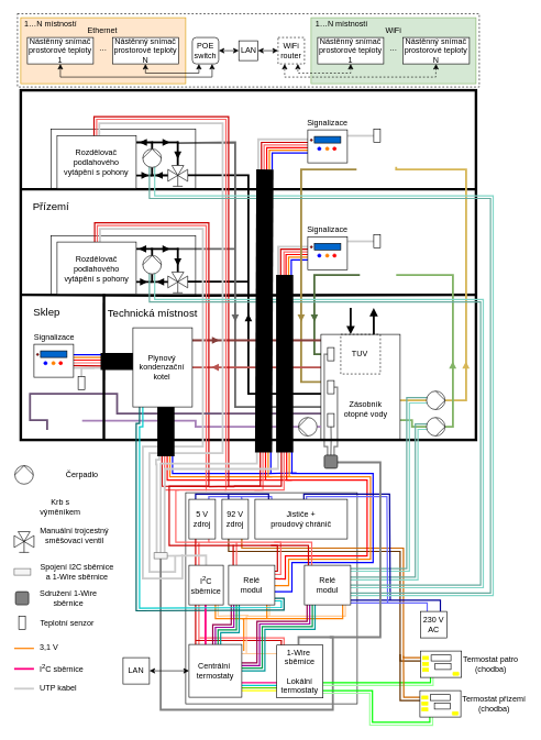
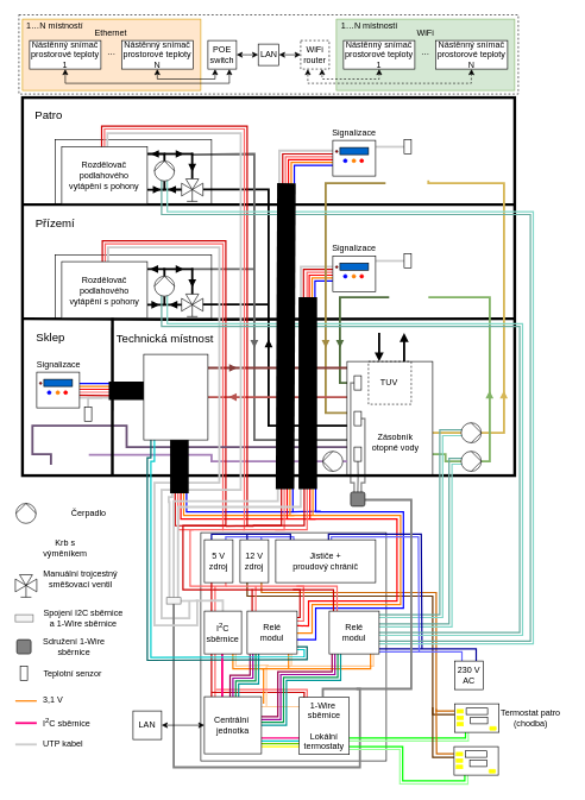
- <mxCell id="266" value="POE switch" style="whiteSpace=wrap;html=1;hachureGap=4;pointerEvents=0;rounded=1;" parent="1" vertex="1"><mxGeometry x="291" y="56" width="40" height="40" as="geometry" /></mxCell>
+ <mxCell id="266" value="POE switch" style="whiteSpace=wrap;html=1;hachureGap=4;pointerEvents=0;" parent="1" vertex="1"><mxGeometry x="291" y="56" width="40" height="40" as="geometry" /></mxCell>
+ <mxCell id="78" value="Patro" style="text;html=1;strokeColor=none;fillColor=none;align=center;verticalAlign=middle;whiteSpace=wrap;rounded=0;dashed=1;fontSize=16;" parent="1" vertex="1"><mxGeometry x="33" y="151" width="70" height="20" as="geometry" /></mxCell>
- <mxCell id="260" value="Plynový kondenzační kotel" style="text;html=1;strokeColor=none;fillColor=none;align=center;verticalAlign=middle;whiteSpace=wrap;rounded=0;dashed=1;" parent="258" vertex="1"><mxGeometry x="9" y="35" width="70" height="50" as="geometry" /></mxCell>
- <mxCell id="205" value="92 V&lt;br&gt;zdroj" style="rounded=0;whiteSpace=wrap;html=1;strokeColor=#000000;fillColor=#FFFFFF;" parent="1" vertex="1"><mxGeometry x="336" y="756" width="40" height="60" as="geometry" /></mxCell>
+ <mxCell id="205" value="12 V&lt;br&gt;zdroj" style="rounded=0;whiteSpace=wrap;html=1;strokeColor=#000000;fillColor=#FFFFFF;" parent="1" vertex="1"><mxGeometry x="336" y="756" width="40" height="60" as="geometry" /></mxCell>
- <mxCell id="164" value="Centrální&amp;nbsp;&lt;br&gt;termostaty" style="whiteSpace=wrap;html=1;aspect=fixed;strokeColor=#000000;fillColor=#FFFFFF;" parent="1" vertex="1"><mxGeometry x="286" y="976" width="80" height="80" as="geometry" /></mxCell>
+ <mxCell id="164" value="Centrální&amp;nbsp;&lt;br&gt;jednotka" style="whiteSpace=wrap;html=1;aspect=fixed;strokeColor=#000000;fillColor=#FFFFFF;" parent="1" vertex="1"><mxGeometry x="286" y="976" width="80" height="80" as="geometry" /></mxCell>
- <mxCell id="169" value="Termostat přízemí&lt;br&gt;(chodba)" style="text;html=1;strokeColor=none;fillColor=none;align=center;verticalAlign=middle;whiteSpace=wrap;rounded=0;" parent="1" vertex="1"><mxGeometry x="699" y="1056" width="99" height="20" as="geometry" /></mxCell>
